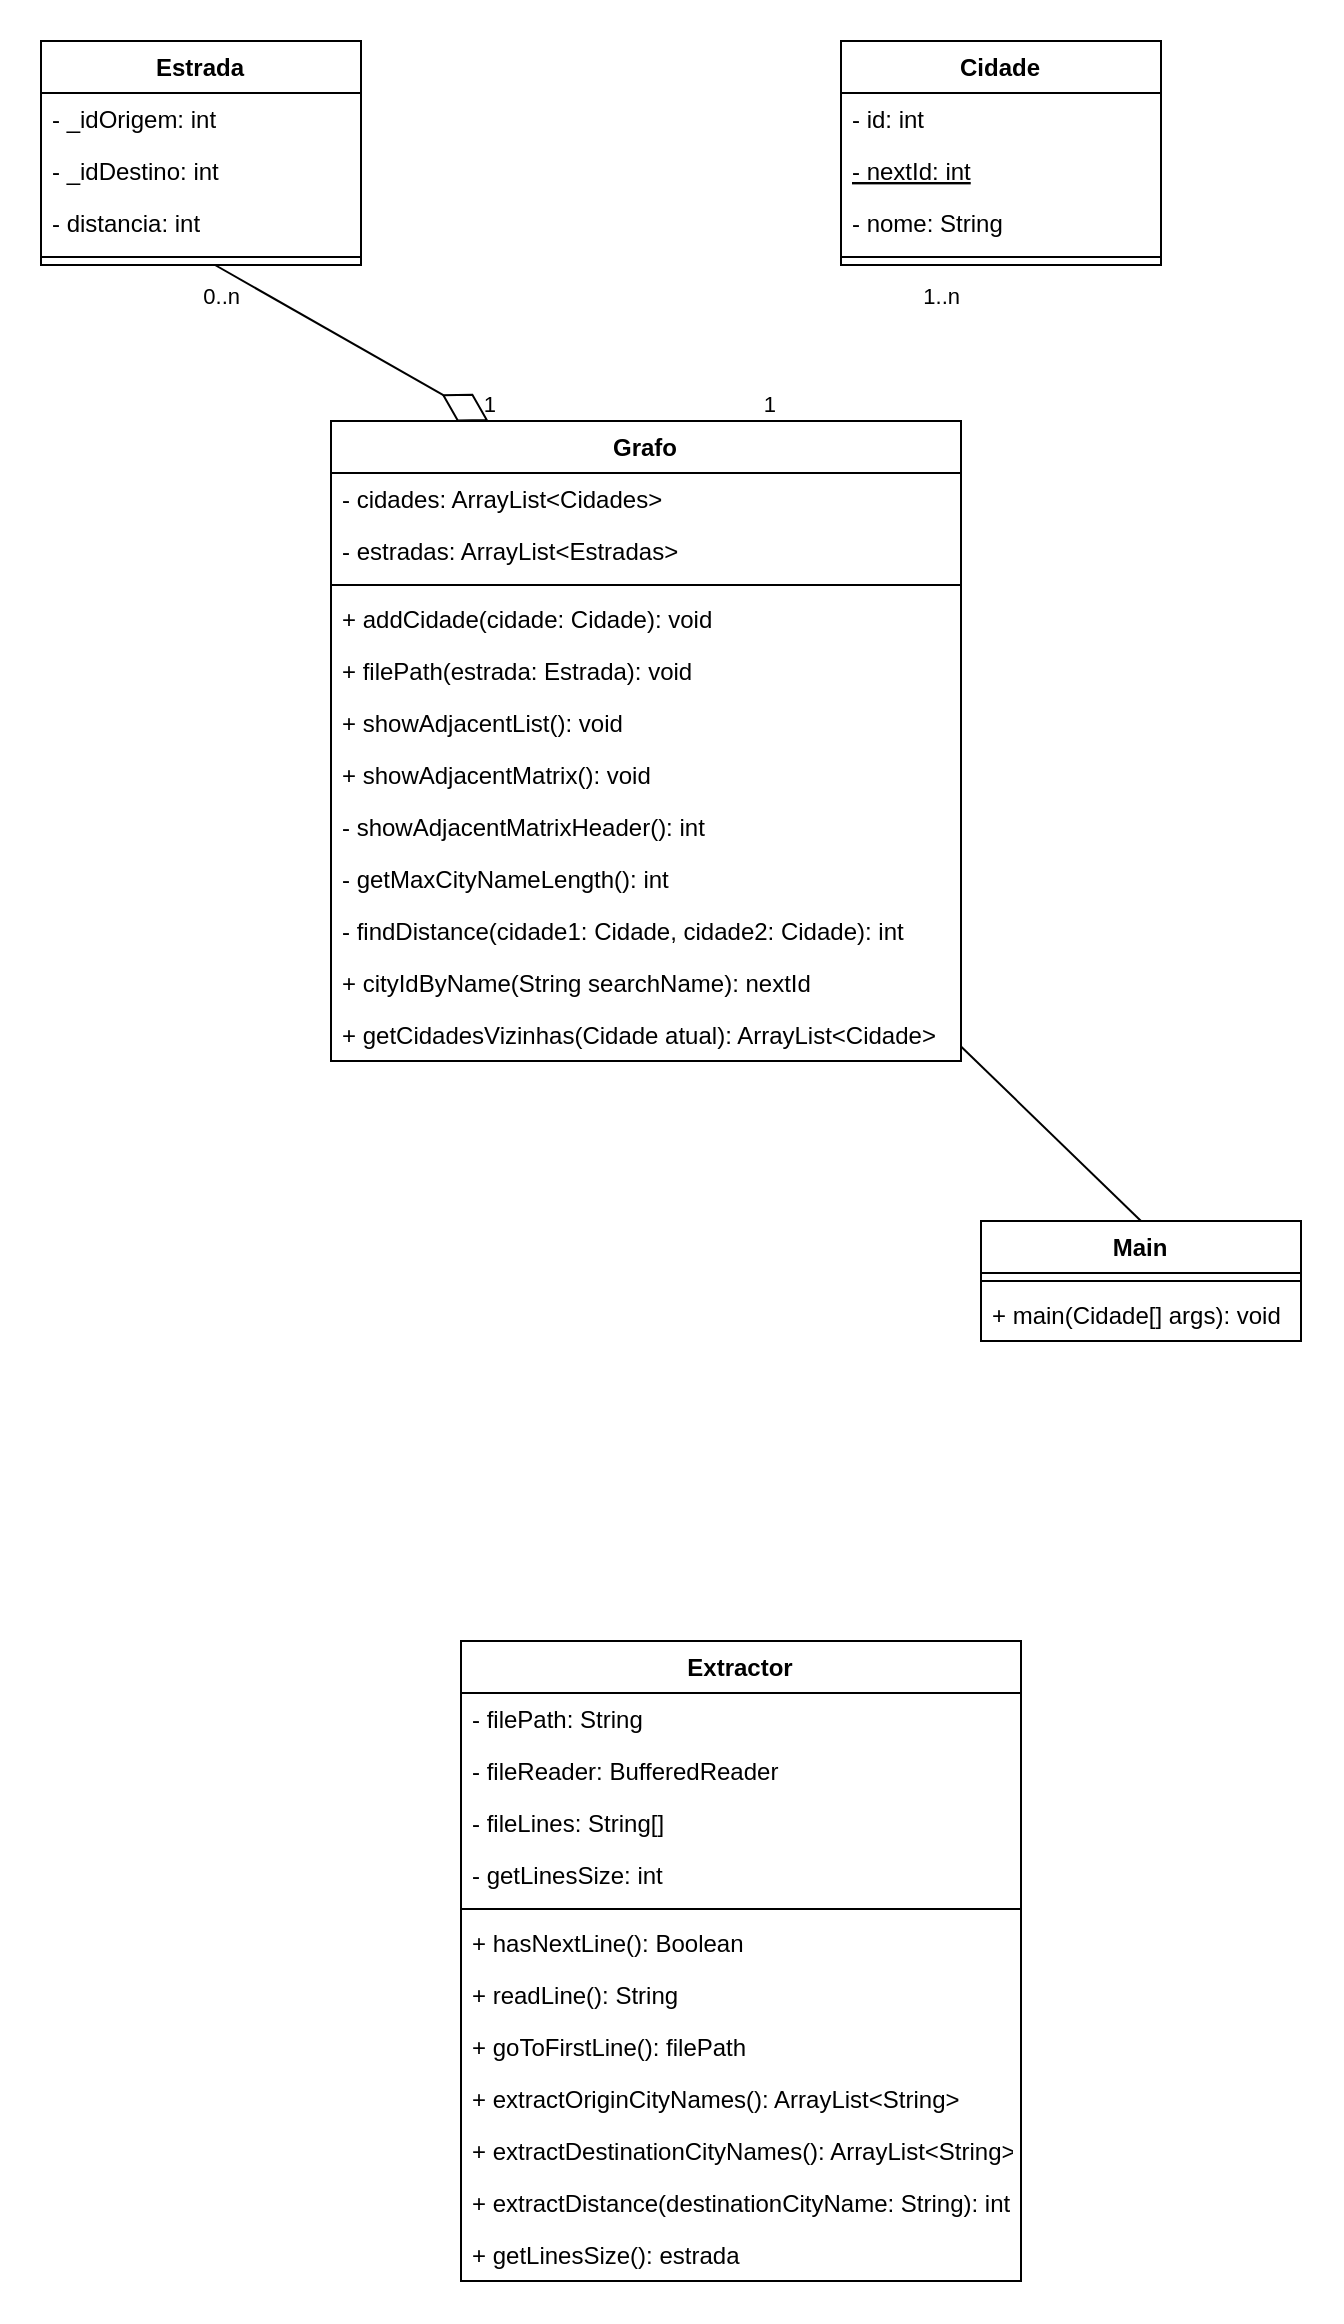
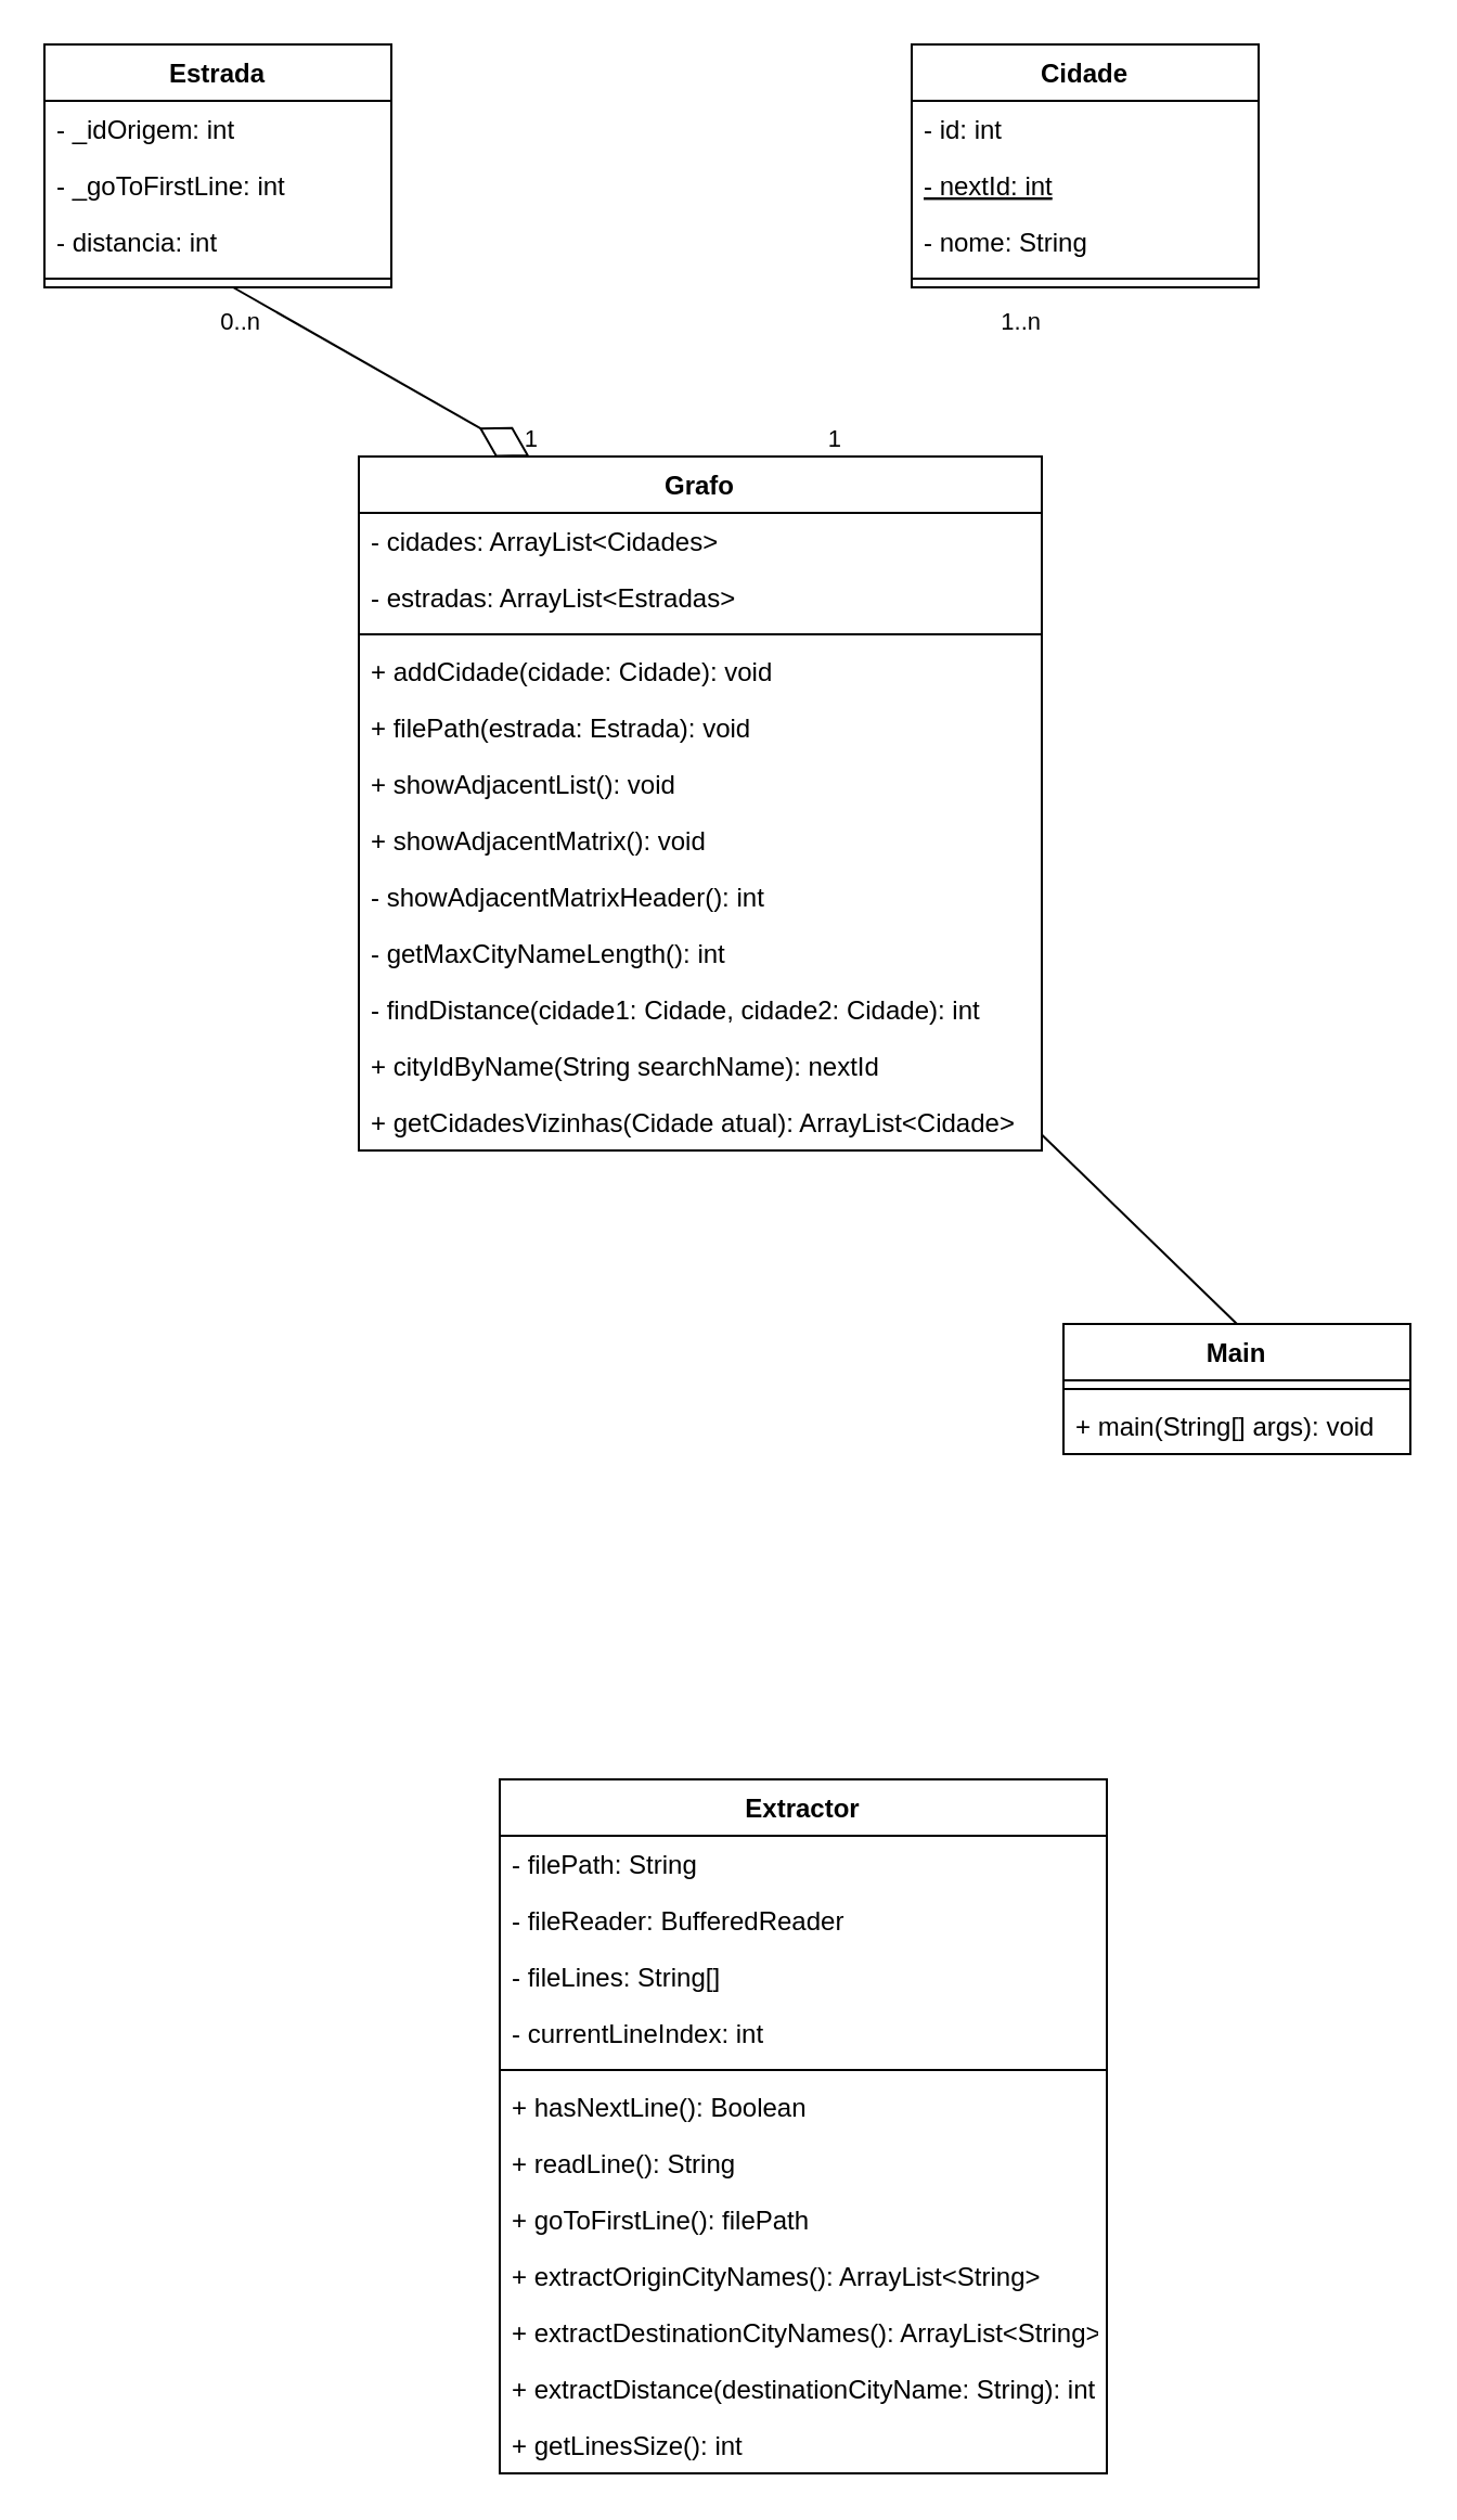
- <mxCell id="25" value="- _idDestino: int" style="text;strokeColor=none;fillColor=none;align=left;verticalAlign=top;spacingLeft=4;spacingRight=4;overflow=hidden;rotatable=0;points=[[0,0.5],[1,0.5]];portConstraint=eastwest;" parent="23" vertex="1"><mxGeometry y="52" width="160" height="26" as="geometry" /></mxCell>
+ <mxCell id="25" value="- _goToFirstLine: int" style="text;strokeColor=none;fillColor=none;align=left;verticalAlign=top;spacingLeft=4;spacingRight=4;overflow=hidden;rotatable=0;points=[[0,0.5],[1,0.5]];portConstraint=eastwest;" parent="23" vertex="1"><mxGeometry y="52" width="160" height="26" as="geometry" /></mxCell>
- <mxCell id="17" value="+ main(Cidade[] args): void" style="text;strokeColor=none;fillColor=none;align=left;verticalAlign=top;spacingLeft=4;spacingRight=4;overflow=hidden;rotatable=0;points=[[0,0.5],[1,0.5]];portConstraint=eastwest;" parent="15" vertex="1"><mxGeometry y="34" width="160" height="26" as="geometry" /></mxCell>
+ <mxCell id="17" value="+ main(String[] args): void" style="text;strokeColor=none;fillColor=none;align=left;verticalAlign=top;spacingLeft=4;spacingRight=4;overflow=hidden;rotatable=0;points=[[0,0.5],[1,0.5]];portConstraint=eastwest;" parent="15" vertex="1"><mxGeometry y="34" width="160" height="26" as="geometry" /></mxCell>
- <mxCell id="32" value="- getLinesSize: int" style="text;strokeColor=none;fillColor=none;align=left;verticalAlign=top;spacingLeft=4;spacingRight=4;overflow=hidden;rotatable=0;points=[[0,0.5],[1,0.5]];portConstraint=eastwest;" parent="28" vertex="1"><mxGeometry y="104" width="280" height="26" as="geometry" /></mxCell>
+ <mxCell id="32" value="- currentLineIndex: int" style="text;strokeColor=none;fillColor=none;align=left;verticalAlign=top;spacingLeft=4;spacingRight=4;overflow=hidden;rotatable=0;points=[[0,0.5],[1,0.5]];portConstraint=eastwest;" parent="28" vertex="1"><mxGeometry y="104" width="280" height="26" as="geometry" /></mxCell>
- <mxCell id="40" value="+ getLinesSize(): estrada" style="text;strokeColor=none;fillColor=none;align=left;verticalAlign=top;spacingLeft=4;spacingRight=4;overflow=hidden;rotatable=0;points=[[0,0.5],[1,0.5]];portConstraint=eastwest;" parent="28" vertex="1"><mxGeometry y="294" width="280" height="26" as="geometry" /></mxCell>
+ <mxCell id="40" value="+ getLinesSize(): int" style="text;strokeColor=none;fillColor=none;align=left;verticalAlign=top;spacingLeft=4;spacingRight=4;overflow=hidden;rotatable=0;points=[[0,0.5],[1,0.5]];portConstraint=eastwest;" parent="28" vertex="1"><mxGeometry y="294" width="280" height="26" as="geometry" /></mxCell>
